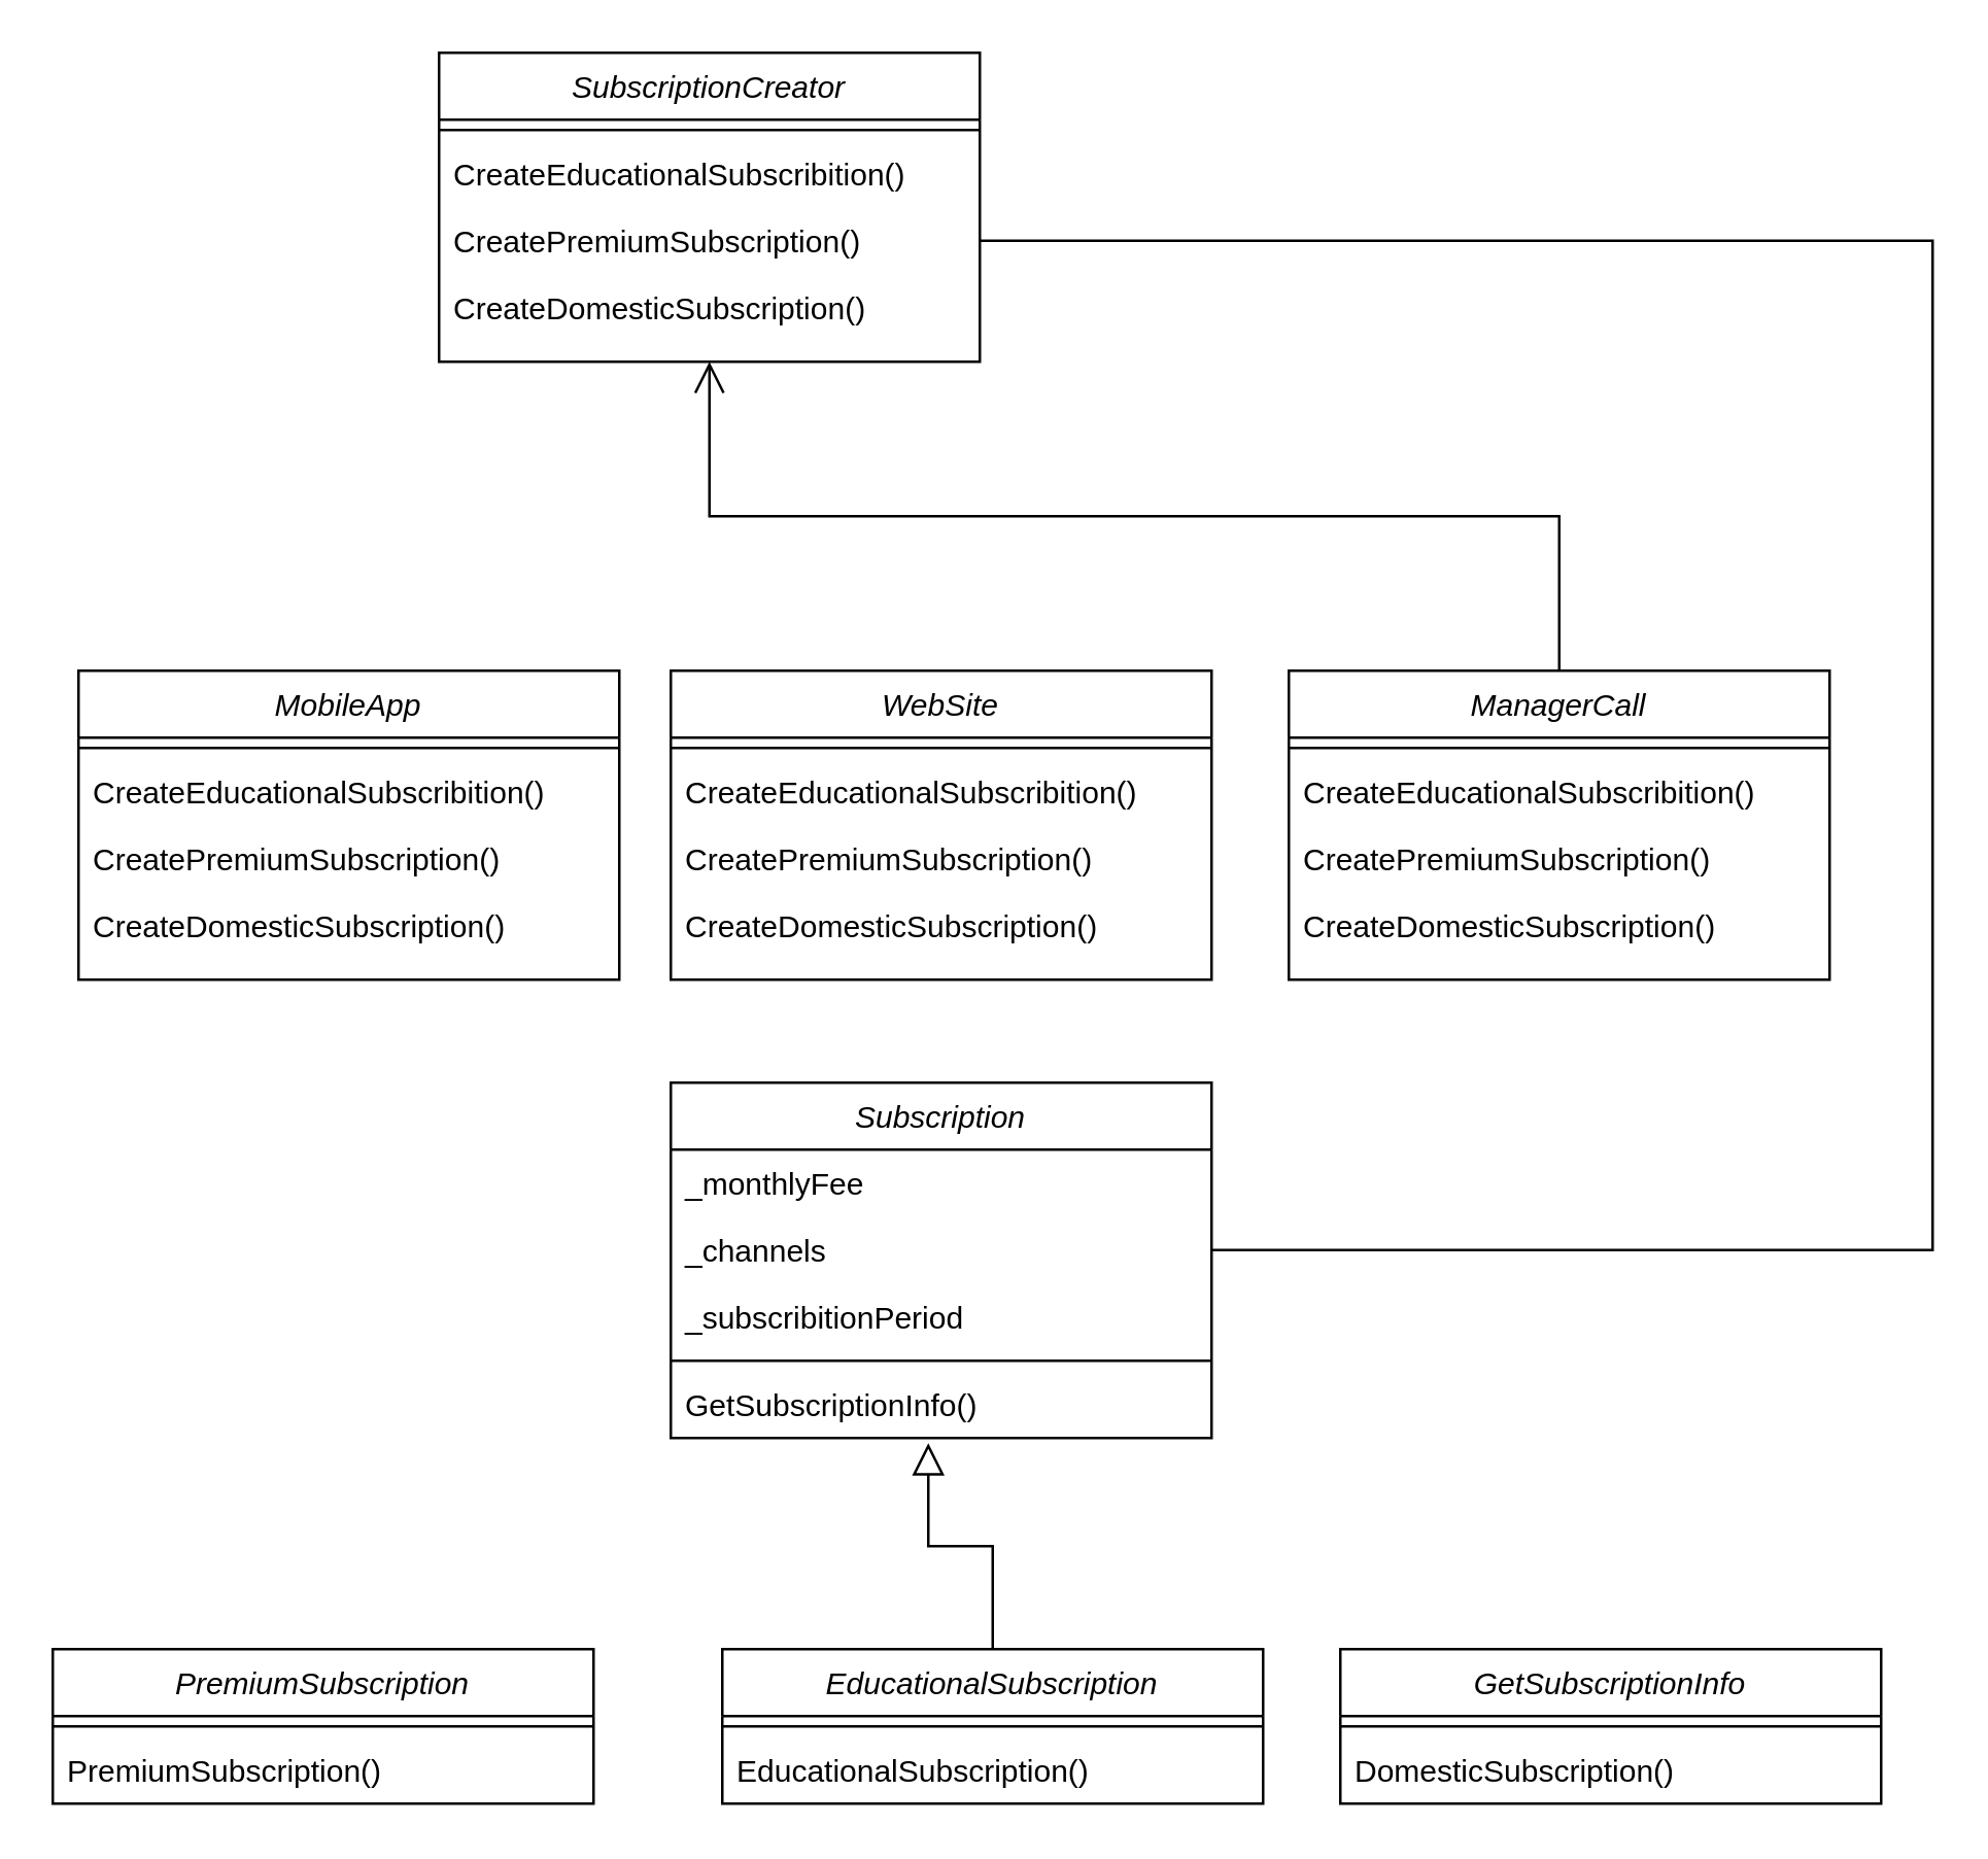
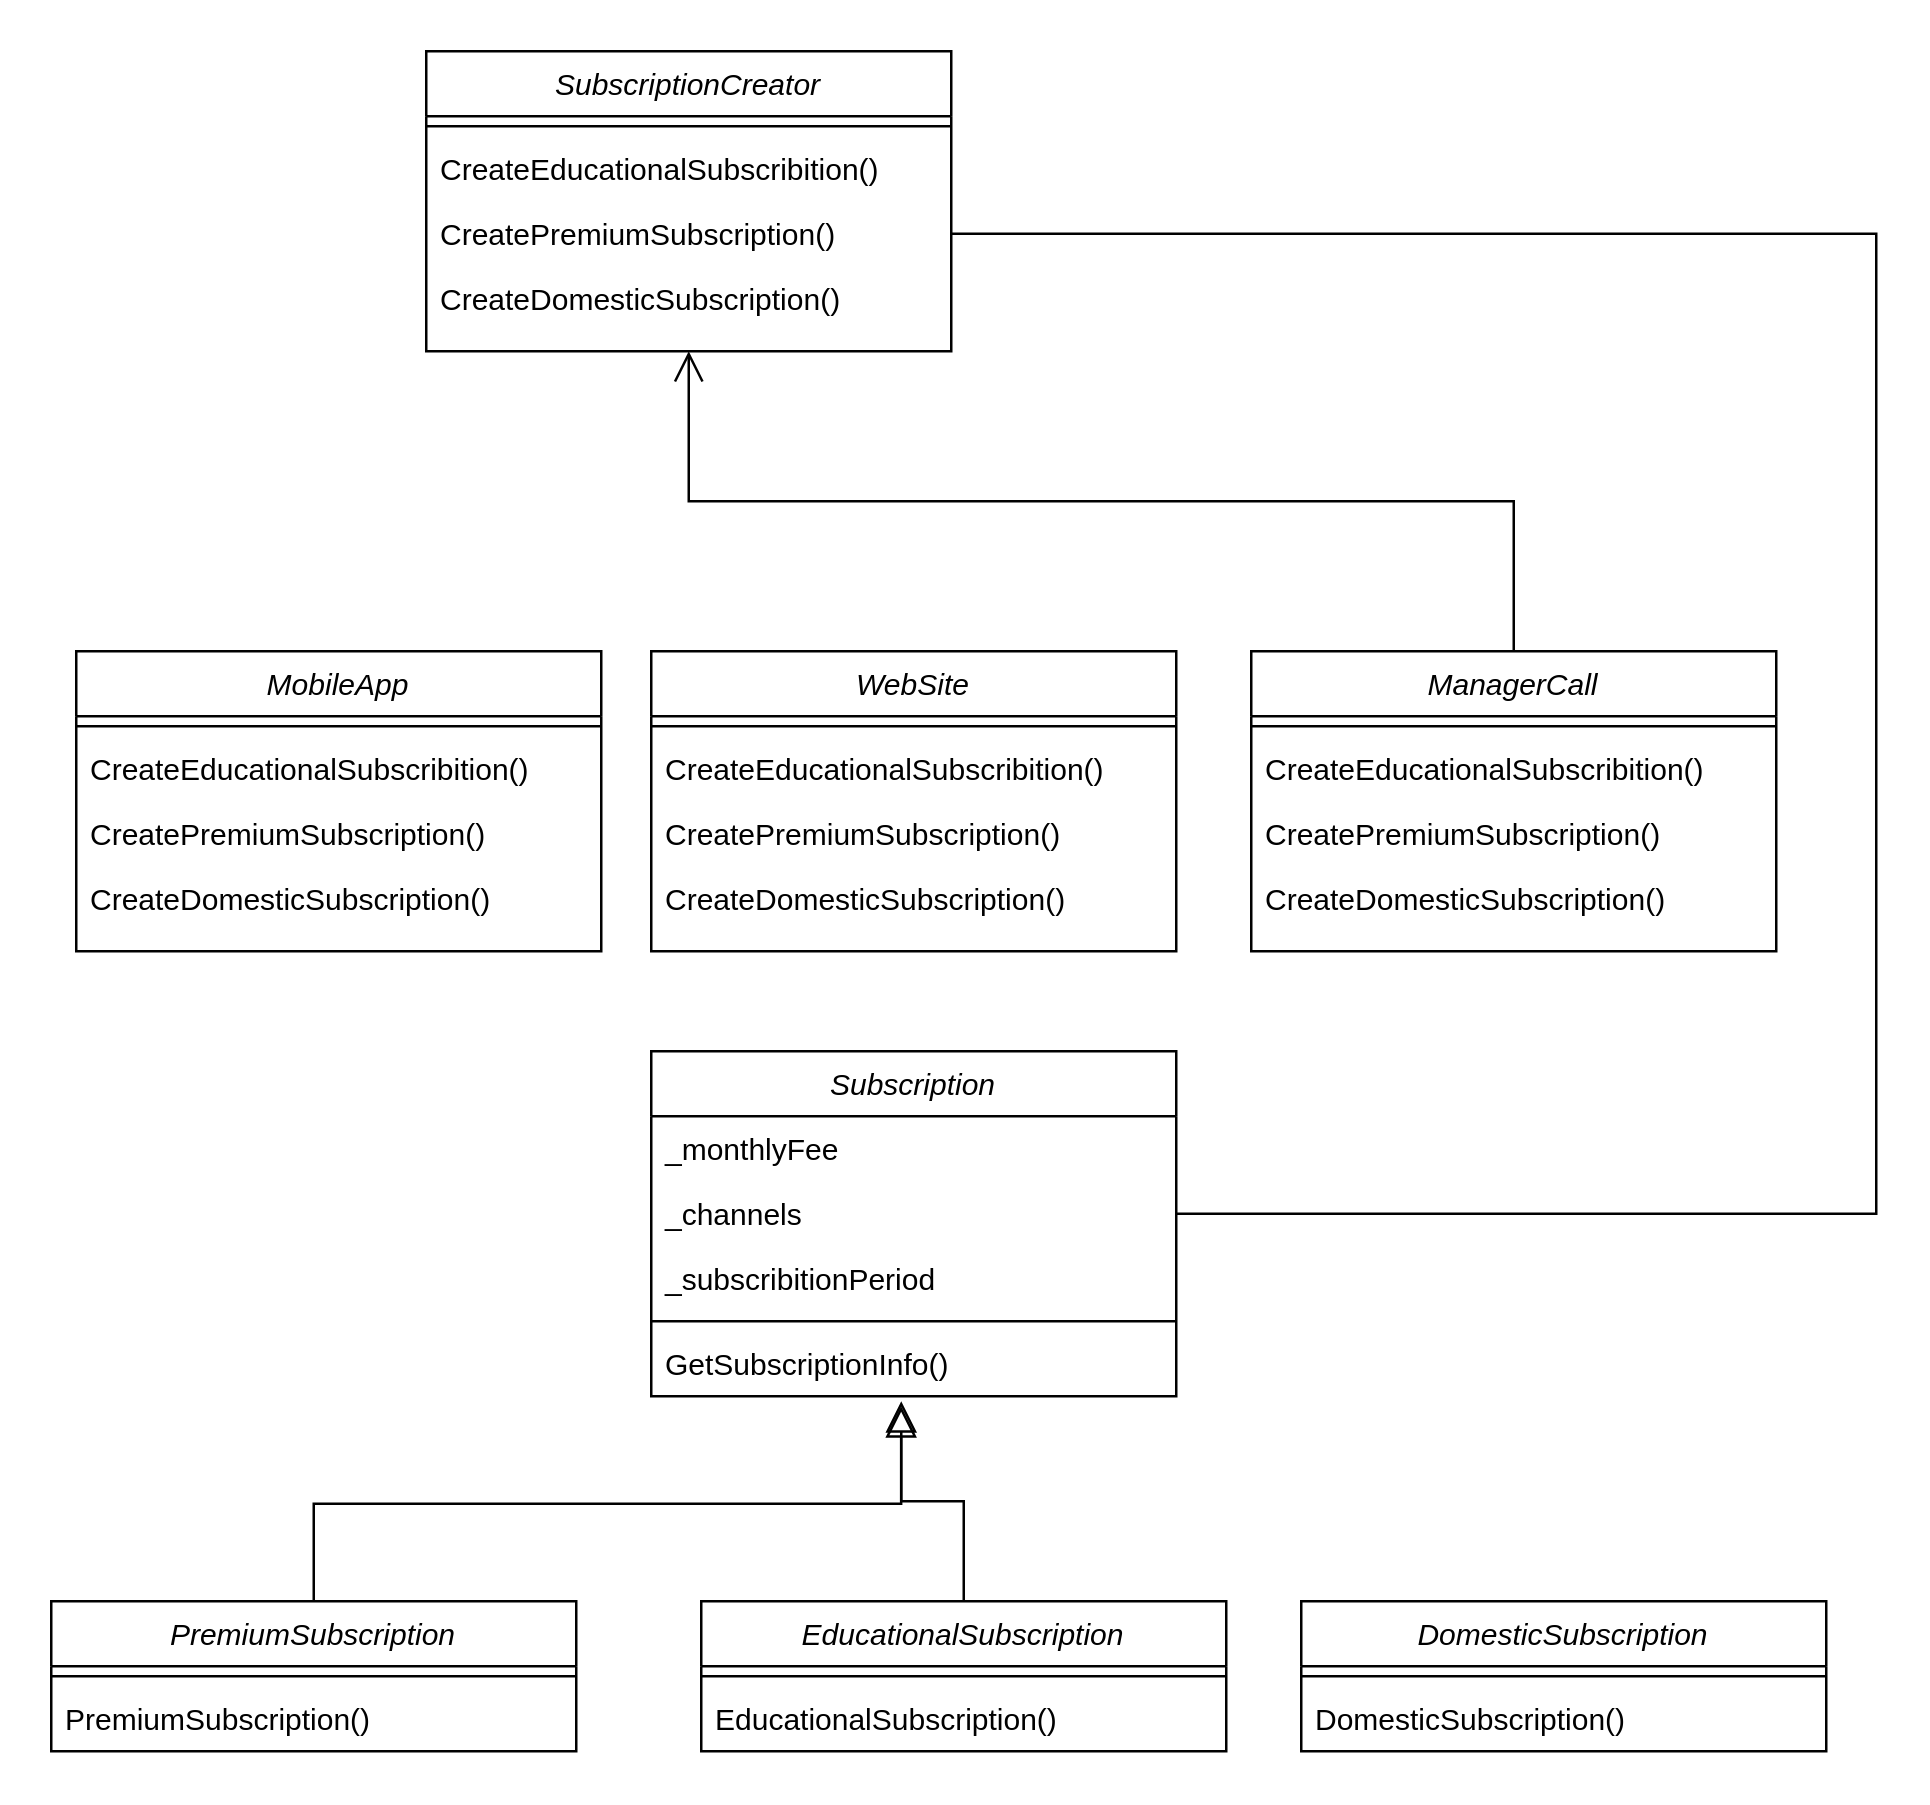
+ <mxCell id="39" value="" style="endArrow=block;endSize=10;endFill=0;shadow=0;strokeWidth=1;rounded=0;curved=0;edgeStyle=elbowEdgeStyle;elbow=vertical;entryX=0.476;entryY=1.154;entryDx=0;entryDy=0;entryPerimeter=0;" edge="1" parent="1" source="29" target="28"><mxGeometry width="160" relative="1" as="geometry"><mxPoint x="395" y="650" as="sourcePoint" /><mxPoint x="370" y="570" as="targetPoint" /></mxGeometry></mxCell>
- <mxCell id="35" value="GetSubscriptionInfo" style="swimlane;fontStyle=2;align=center;verticalAlign=top;childLayout=stackLayout;horizontal=1;startSize=26;horizontalStack=0;resizeParent=1;resizeLast=0;collapsible=1;marginBottom=0;rounded=0;shadow=0;strokeWidth=1;" vertex="1" parent="1"><mxGeometry x="520" y="640" width="210" height="60" as="geometry"><mxRectangle x="230" y="140" width="160" height="26" as="alternateBounds" /></mxGeometry></mxCell>
+ <mxCell id="35" value="DomesticSubscription" style="swimlane;fontStyle=2;align=center;verticalAlign=top;childLayout=stackLayout;horizontal=1;startSize=26;horizontalStack=0;resizeParent=1;resizeLast=0;collapsible=1;marginBottom=0;rounded=0;shadow=0;strokeWidth=1;" vertex="1" parent="1"><mxGeometry x="520" y="640" width="210" height="60" as="geometry"><mxRectangle x="230" y="140" width="160" height="26" as="alternateBounds" /></mxGeometry></mxCell>
